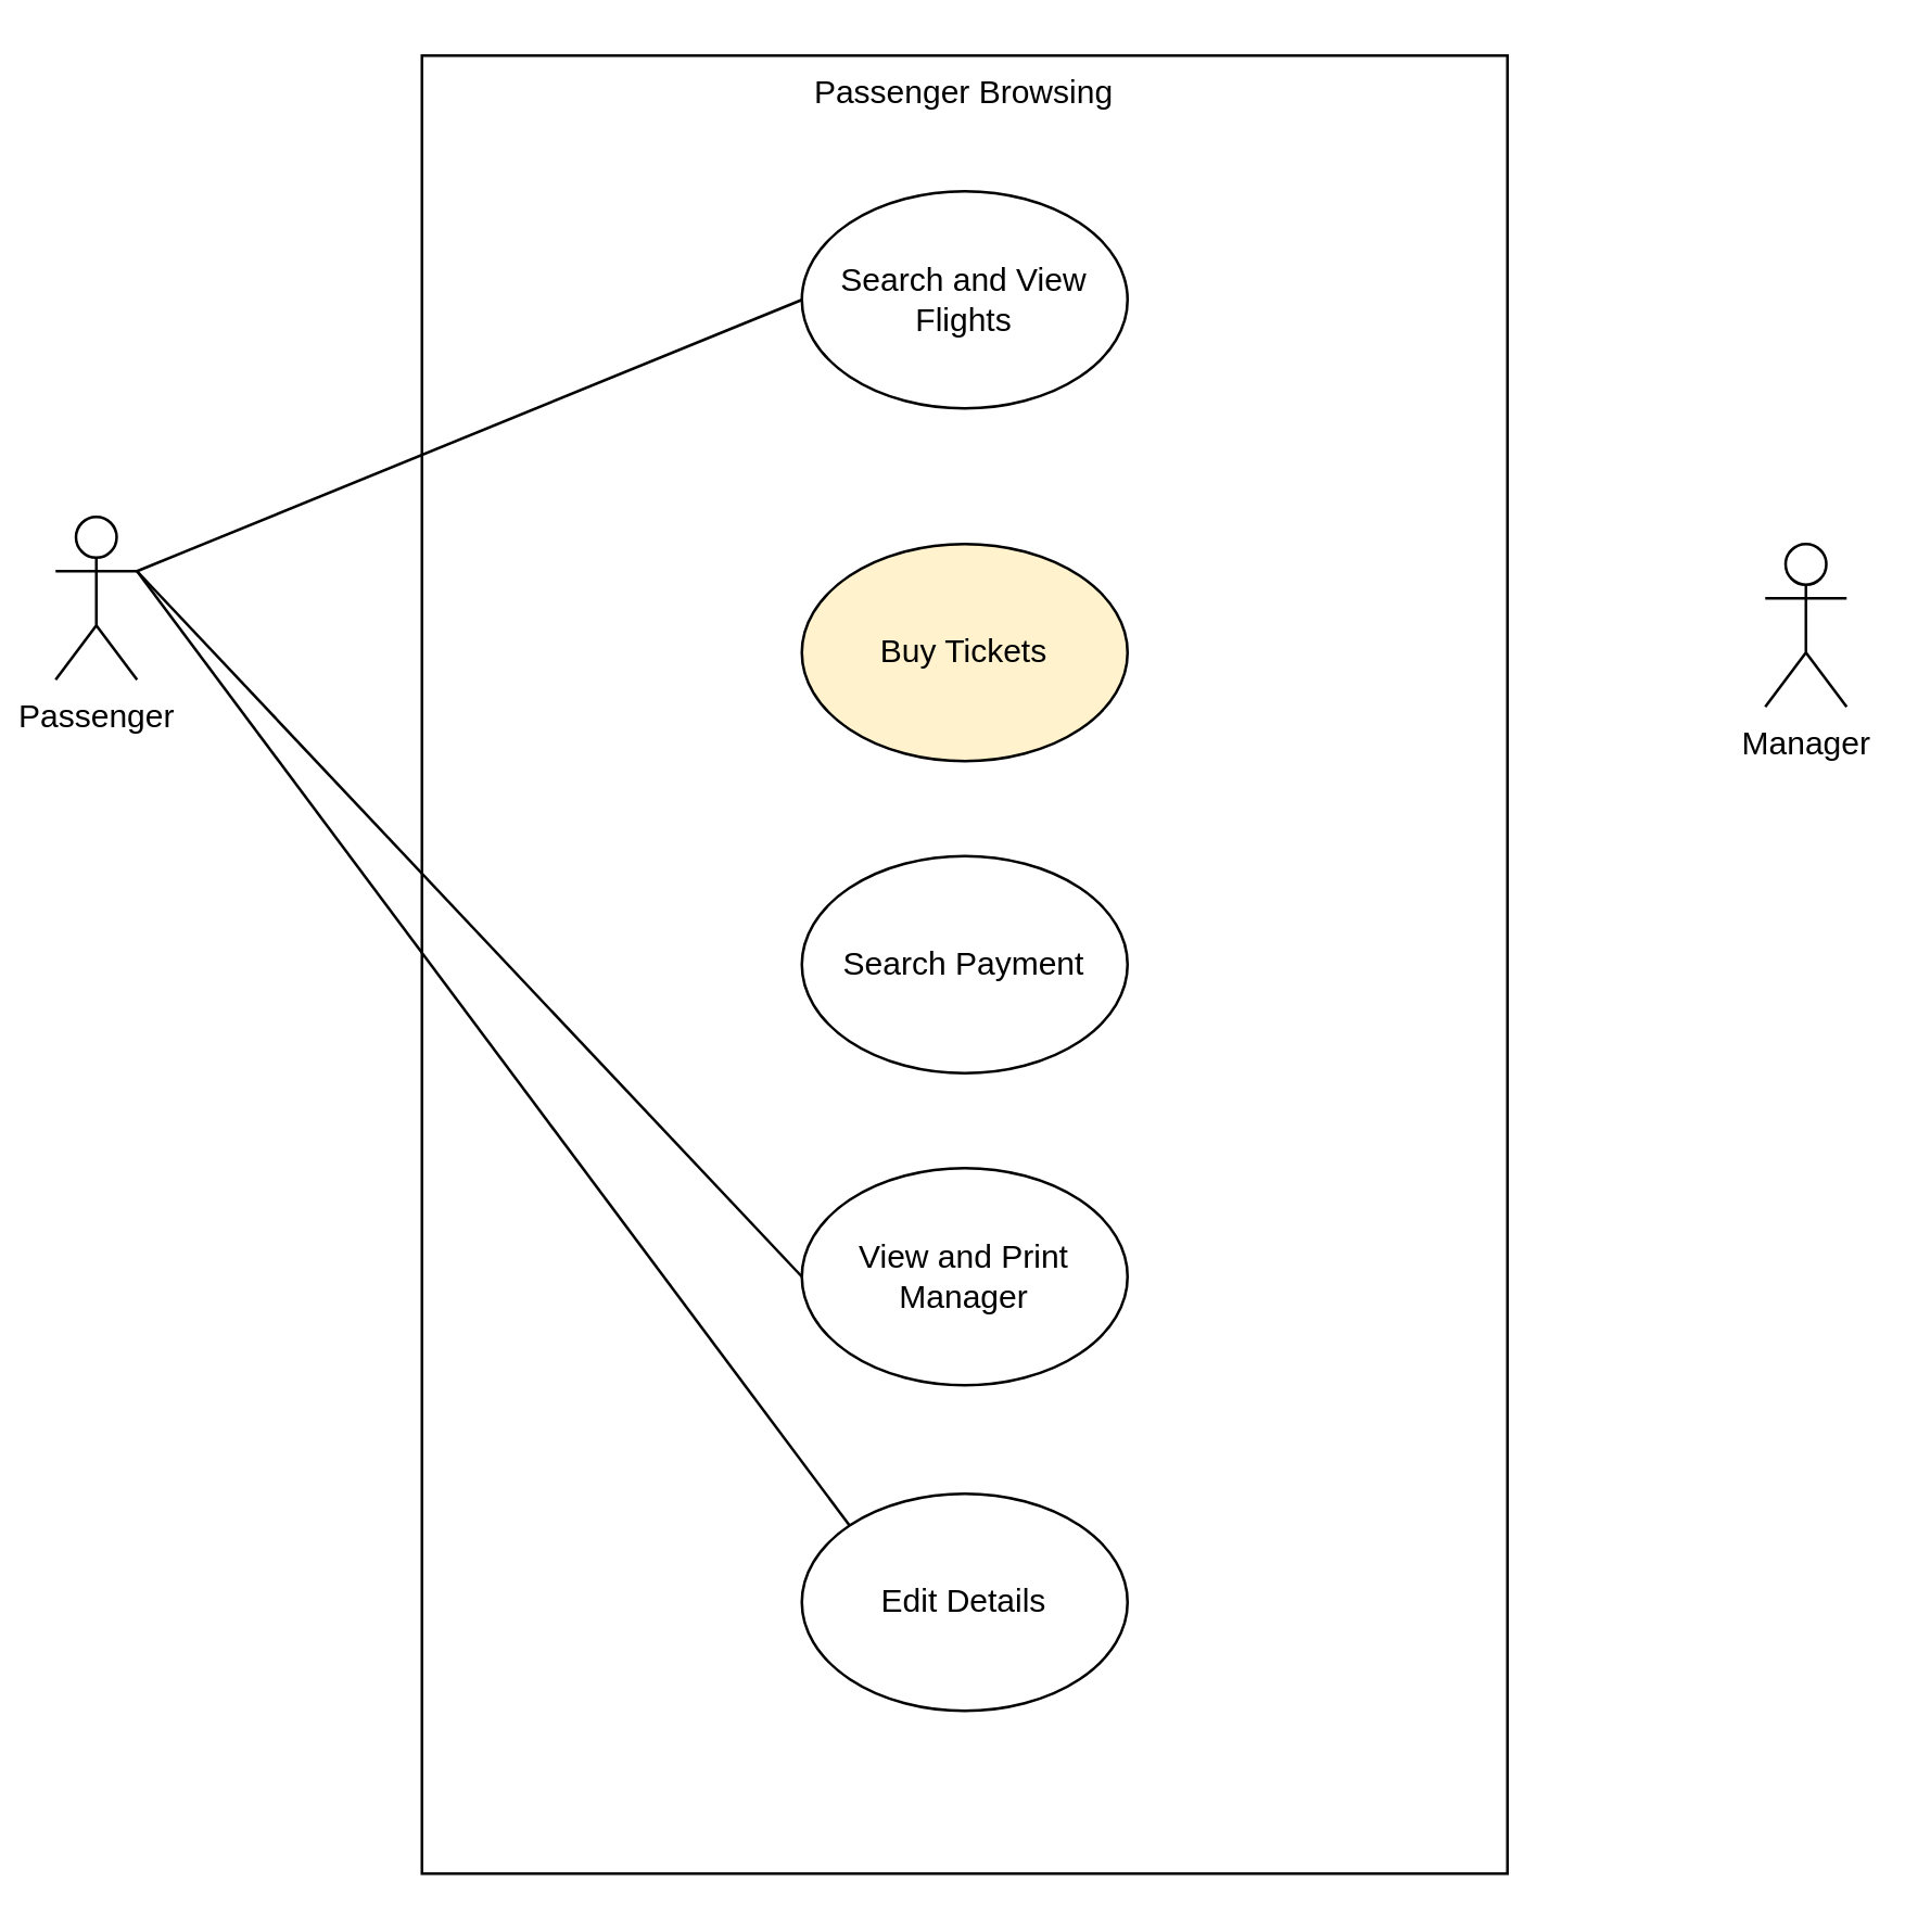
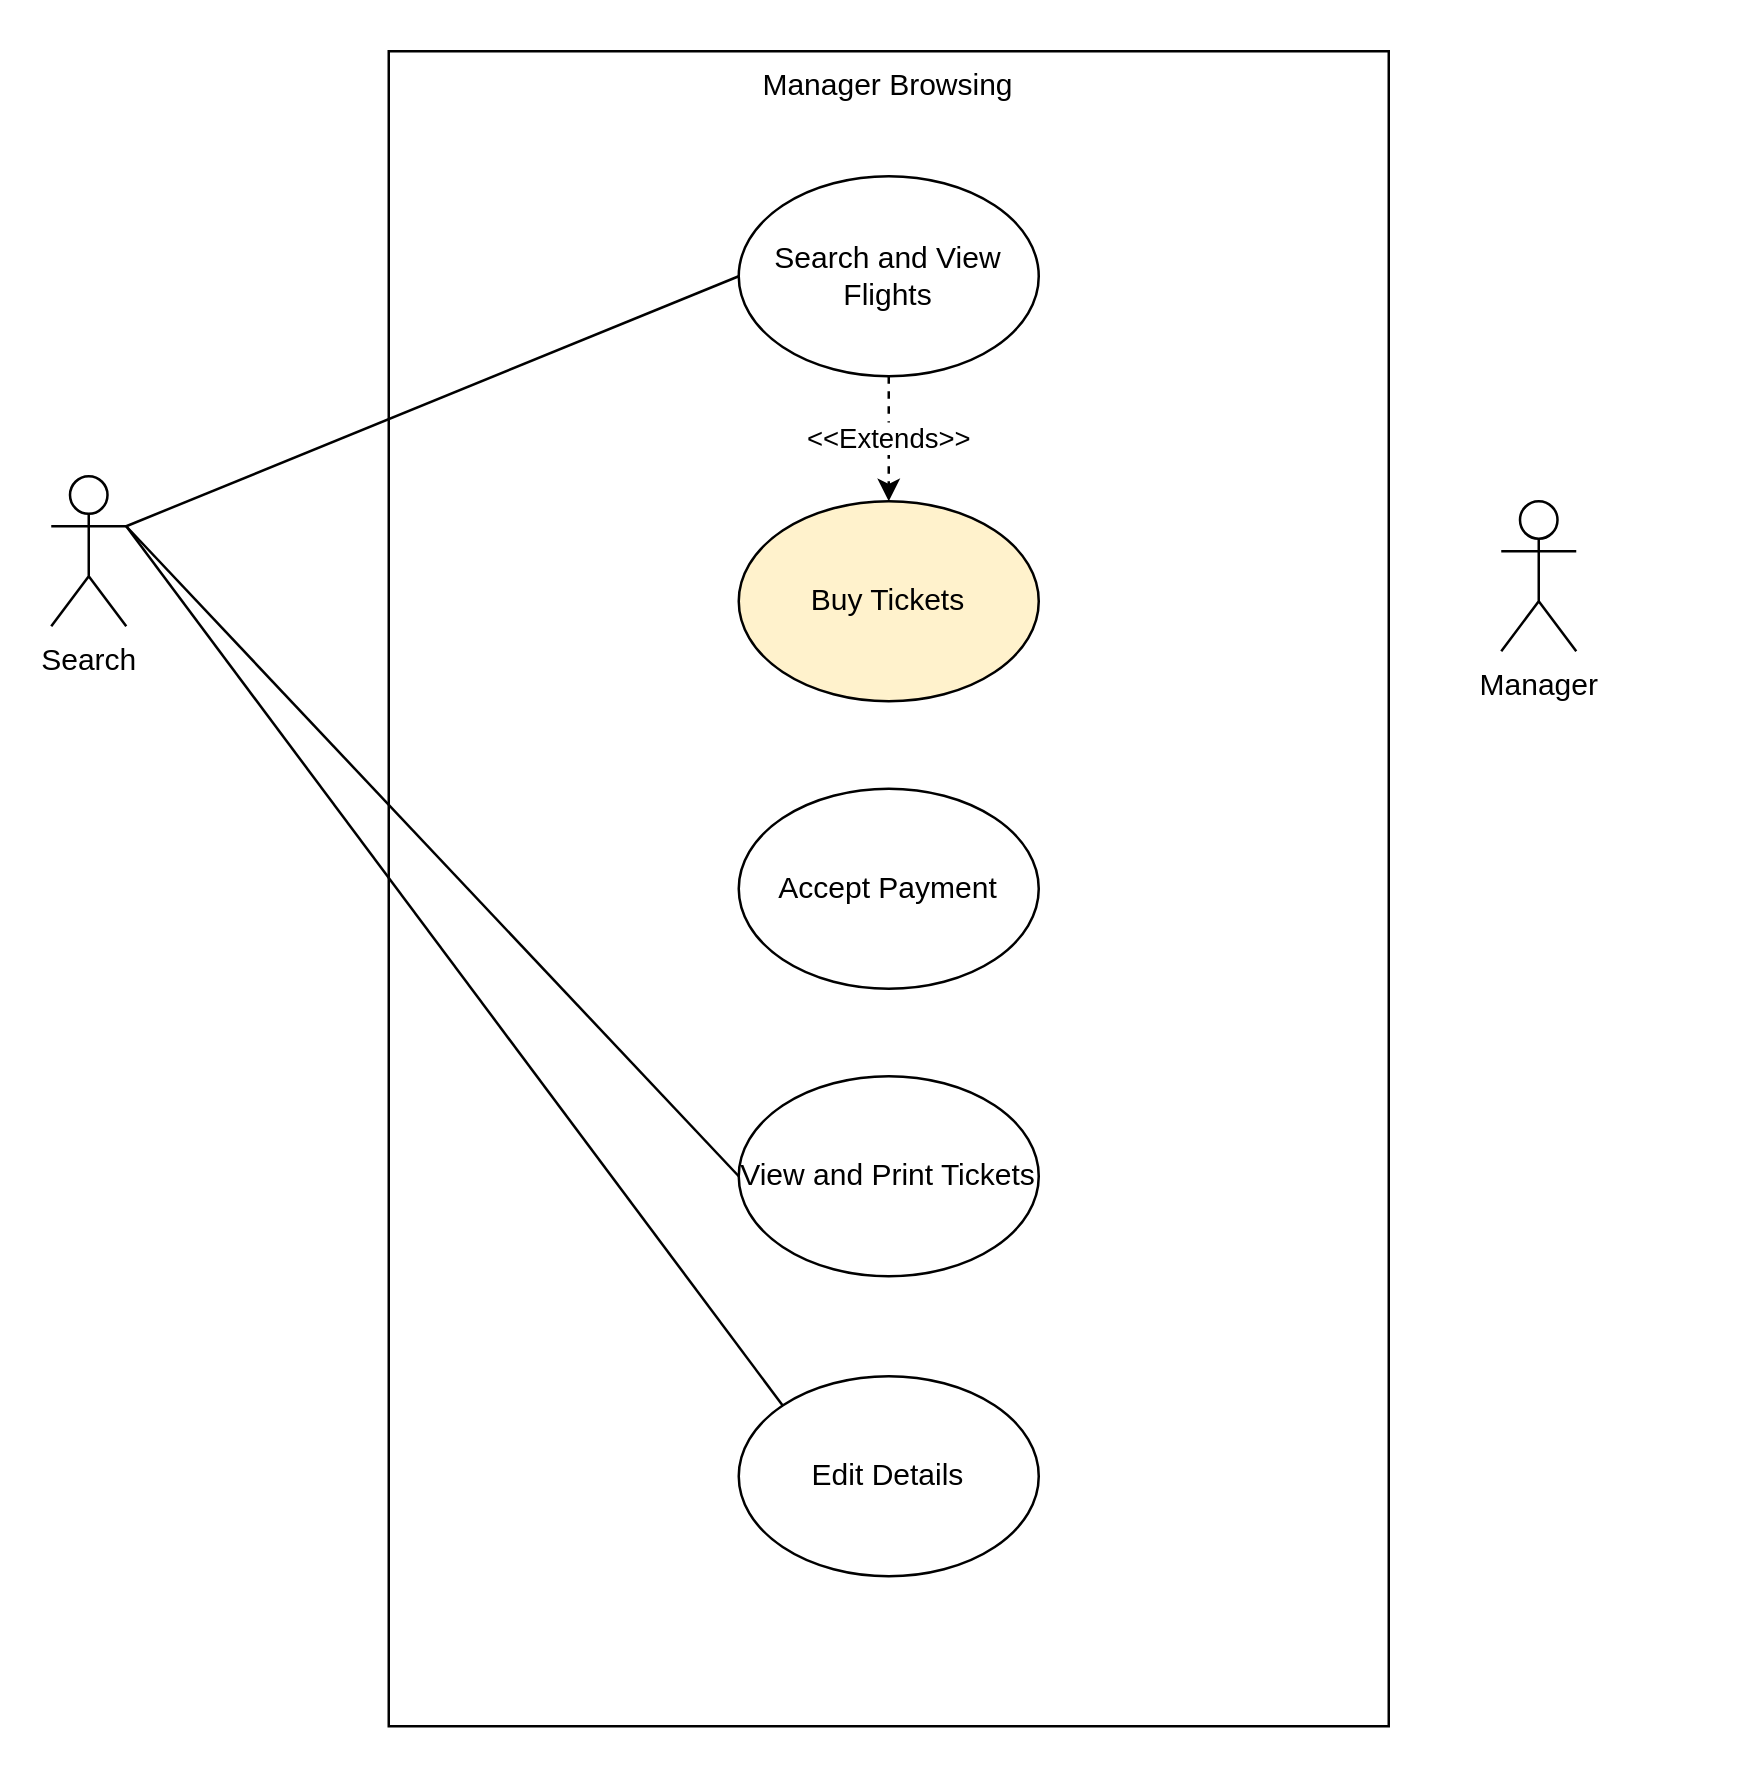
- <mxCell id="2" value="Passenger Browsing" style="rounded=0;whiteSpace=wrap;html=1;verticalAlign=top;" vertex="1" parent="1"><mxGeometry x="155" y="20" width="400" height="670" as="geometry" /></mxCell>
+ <mxCell id="2" value="Manager Browsing" style="rounded=0;whiteSpace=wrap;html=1;verticalAlign=top;" vertex="1" parent="1"><mxGeometry x="155" y="20" width="400" height="670" as="geometry" /></mxCell>
+ <mxCell id="7" value="&amp;lt;&amp;lt;Extends&amp;gt;&amp;gt;" style="endArrow=classic;html=1;exitX=0.5;exitY=1;exitDx=0;exitDy=0;entryX=0.5;entryY=0;entryDx=0;entryDy=0;dashed=1;" edge="1" parent="1" source="5" target="6"><mxGeometry width="50" height="50" relative="1" as="geometry"><mxPoint x="330" y="380" as="sourcePoint" /><mxPoint x="380" y="330" as="targetPoint" /></mxGeometry></mxCell>
- <mxCell id="4" value="Manager" style="shape=umlActor;verticalLabelPosition=bottom;verticalAlign=top;html=1;outlineConnect=0;" vertex="1" parent="1"><mxGeometry x="650" y="200" width="30" height="60" as="geometry" /></mxCell>
+ <mxCell id="4" value="Manager" style="shape=umlActor;verticalLabelPosition=bottom;verticalAlign=top;html=1;outlineConnect=0;" vertex="1" parent="1"><mxGeometry x="600" y="200" width="30" height="60" as="geometry" /></mxCell>
- <mxCell id="3" value="Passenger" style="shape=umlActor;verticalLabelPosition=bottom;verticalAlign=top;html=1;outlineConnect=0;" vertex="1" parent="1"><mxGeometry x="20" y="190" width="30" height="60" as="geometry" /></mxCell>
+ <mxCell id="3" value="Search" style="shape=umlActor;verticalLabelPosition=bottom;verticalAlign=top;html=1;outlineConnect=0;" vertex="1" parent="1"><mxGeometry x="20" y="190" width="30" height="60" as="geometry" /></mxCell>
- <mxCell id="8" value="Search Payment" style="ellipse;whiteSpace=wrap;html=1;" vertex="1" parent="1"><mxGeometry x="295" y="315" width="120" height="80" as="geometry" /></mxCell>
+ <mxCell id="8" value="Accept Payment" style="ellipse;whiteSpace=wrap;html=1;" vertex="1" parent="1"><mxGeometry x="295" y="315" width="120" height="80" as="geometry" /></mxCell>
- <mxCell id="10" value="View and Print Manager" style="ellipse;whiteSpace=wrap;html=1;" vertex="1" parent="1"><mxGeometry x="295" y="430" width="120" height="80" as="geometry" /></mxCell>
+ <mxCell id="10" value="View and Print Tickets" style="ellipse;whiteSpace=wrap;html=1;" vertex="1" parent="1"><mxGeometry x="295" y="430" width="120" height="80" as="geometry" /></mxCell>
